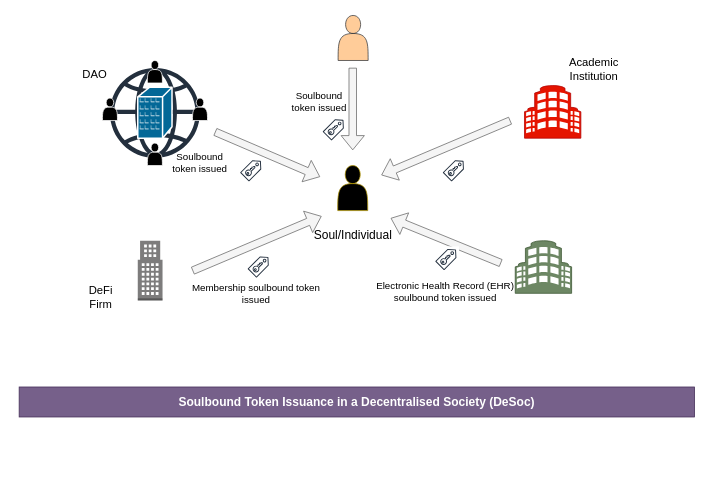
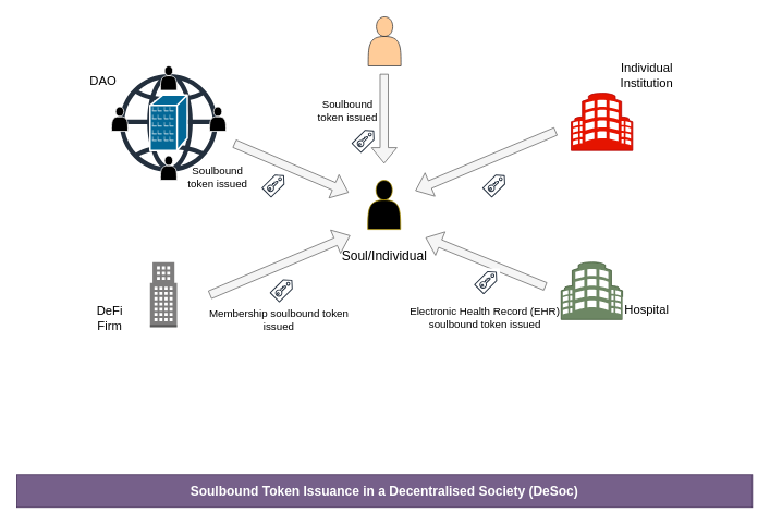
- <mxCell id="20" value="Academic Institution" style="text;html=1;strokeColor=none;fillColor=none;align=center;verticalAlign=middle;whiteSpace=wrap;rounded=0;fontSize=15;" parent="1" vertex="1"><mxGeometry x="751.11" y="65.6" width="80" height="50" as="geometry" /></mxCell>
+ <mxCell id="20" value="Individual Institution" style="text;html=1;strokeColor=none;fillColor=none;align=center;verticalAlign=middle;whiteSpace=wrap;rounded=0;fontSize=15;" parent="1" vertex="1"><mxGeometry x="751.11" y="65.6" width="80" height="50" as="geometry" /></mxCell>
+ <mxCell id="27" value="Hospital" style="text;html=1;strokeColor=none;fillColor=default;align=center;verticalAlign=middle;whiteSpace=wrap;rounded=0;fontSize=15;" parent="1" vertex="1"><mxGeometry x="761.11" y="362.75" width="60" height="30" as="geometry" /></mxCell>
- <mxCell id="26" value="DeFi Firm" style="text;html=1;strokeColor=none;fillColor=default;align=center;verticalAlign=middle;whiteSpace=wrap;rounded=0;fontSize=15;" parent="1" vertex="1"><mxGeometry x="104" y="372.75" width="60" height="45" as="geometry" /></mxCell>
+ <mxCell id="26" value="DeFi Firm" style="text;html=1;strokeColor=none;fillColor=default;align=center;verticalAlign=middle;whiteSpace=wrap;rounded=0;fontSize=15;" parent="1" vertex="1"><mxGeometry x="104" y="372.75" width="60" height="30" as="geometry" /></mxCell>
- <mxCell id="18" value="Soulbound Token Issuance in a Decentralised Society (DeSoc)" style="text;html=1;align=center;verticalAlign=middle;whiteSpace=wrap;rounded=0;fillColor=#76608a;strokeColor=#432D57;fontStyle=1;fontSize=16;fontColor=#ffffff;" parent="1" vertex="1"><mxGeometry x="25" y="515" width="900" height="40" as="geometry" /></mxCell>
+ <mxCell id="18" value="Soulbound Token Issuance in a Decentralised Society (DeSoc)" style="text;html=1;align=center;verticalAlign=middle;whiteSpace=wrap;rounded=0;fillColor=#76608a;strokeColor=#432D57;fontStyle=1;fontSize=16;fontColor=#ffffff;" parent="1" vertex="1"><mxGeometry x="20" y="580" width="900" height="40" as="geometry" /></mxCell>
